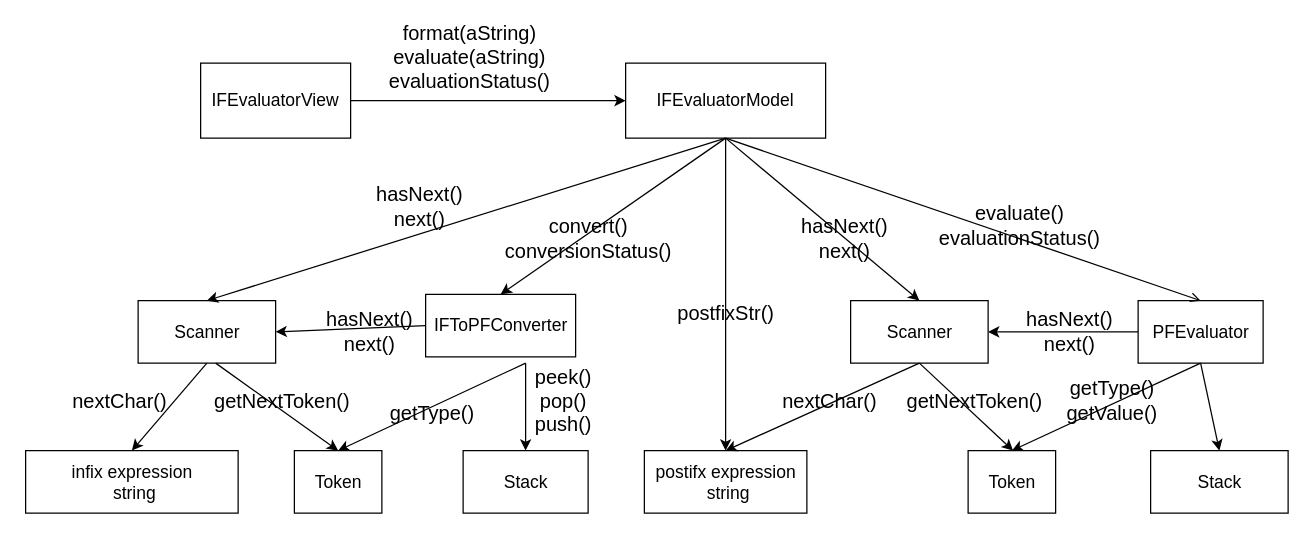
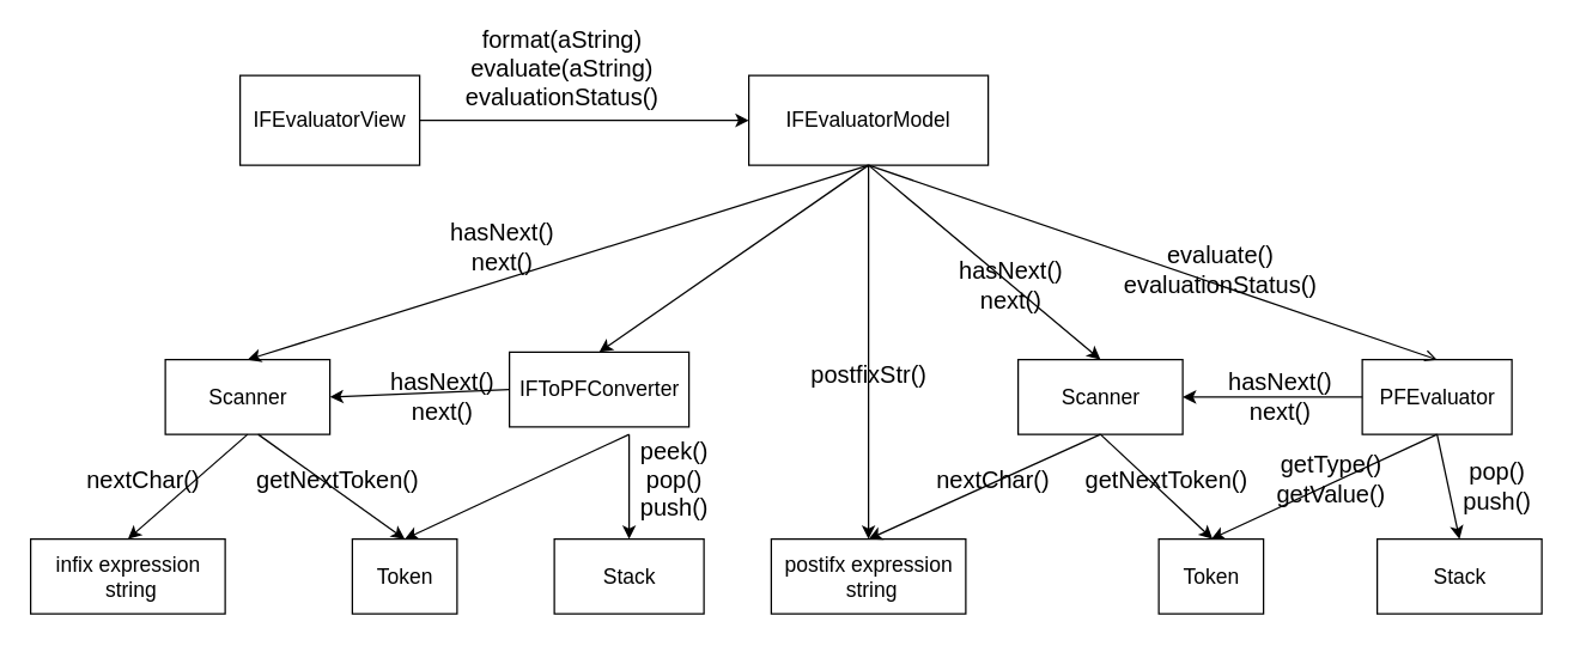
- <mxCell id="20" value="&lt;font style=&quot;font-size: 16px;&quot;&gt;convert()&lt;br&gt;conversionStatus()&lt;br&gt;&lt;/font&gt;" style="text;html=1;align=center;verticalAlign=middle;resizable=0;points=[];autosize=1;strokeColor=none;fillColor=none;" vertex="1" parent="1"><mxGeometry x="395" y="170" width="150" height="40" as="geometry" /></mxCell>
+ <mxCell id="45" value="&lt;font style=&quot;font-size: 16px;&quot;&gt;pop()&lt;br&gt;push()&lt;br&gt;&lt;/font&gt;" style="text;html=1;align=center;verticalAlign=middle;resizable=0;points=[];autosize=1;strokeColor=none;fillColor=none;" vertex="1" parent="1"><mxGeometry x="970" y="305" width="60" height="40" as="geometry" /></mxCell>
- <mxCell id="36" value="&lt;font style=&quot;font-size: 16px;&quot;&gt;getType()&lt;br&gt;&lt;/font&gt;" style="text;html=1;align=center;verticalAlign=middle;resizable=0;points=[];autosize=1;strokeColor=none;fillColor=none;" vertex="1" parent="1"><mxGeometry x="300" y="320" width="90" height="20" as="geometry" /></mxCell>
- <mxCell id="9" value="infix expression&lt;br&gt;&amp;nbsp;string" style="html=1;fontSize=14;" vertex="1" parent="1"><mxGeometry x="20" y="360" width="170" height="50" as="geometry" /></mxCell>
+ <mxCell id="9" value="infix expression&lt;br&gt;&amp;nbsp;string" style="html=1;fontSize=14;" vertex="1" parent="1"><mxGeometry x="20" y="360" width="130" height="50" as="geometry" /></mxCell>
